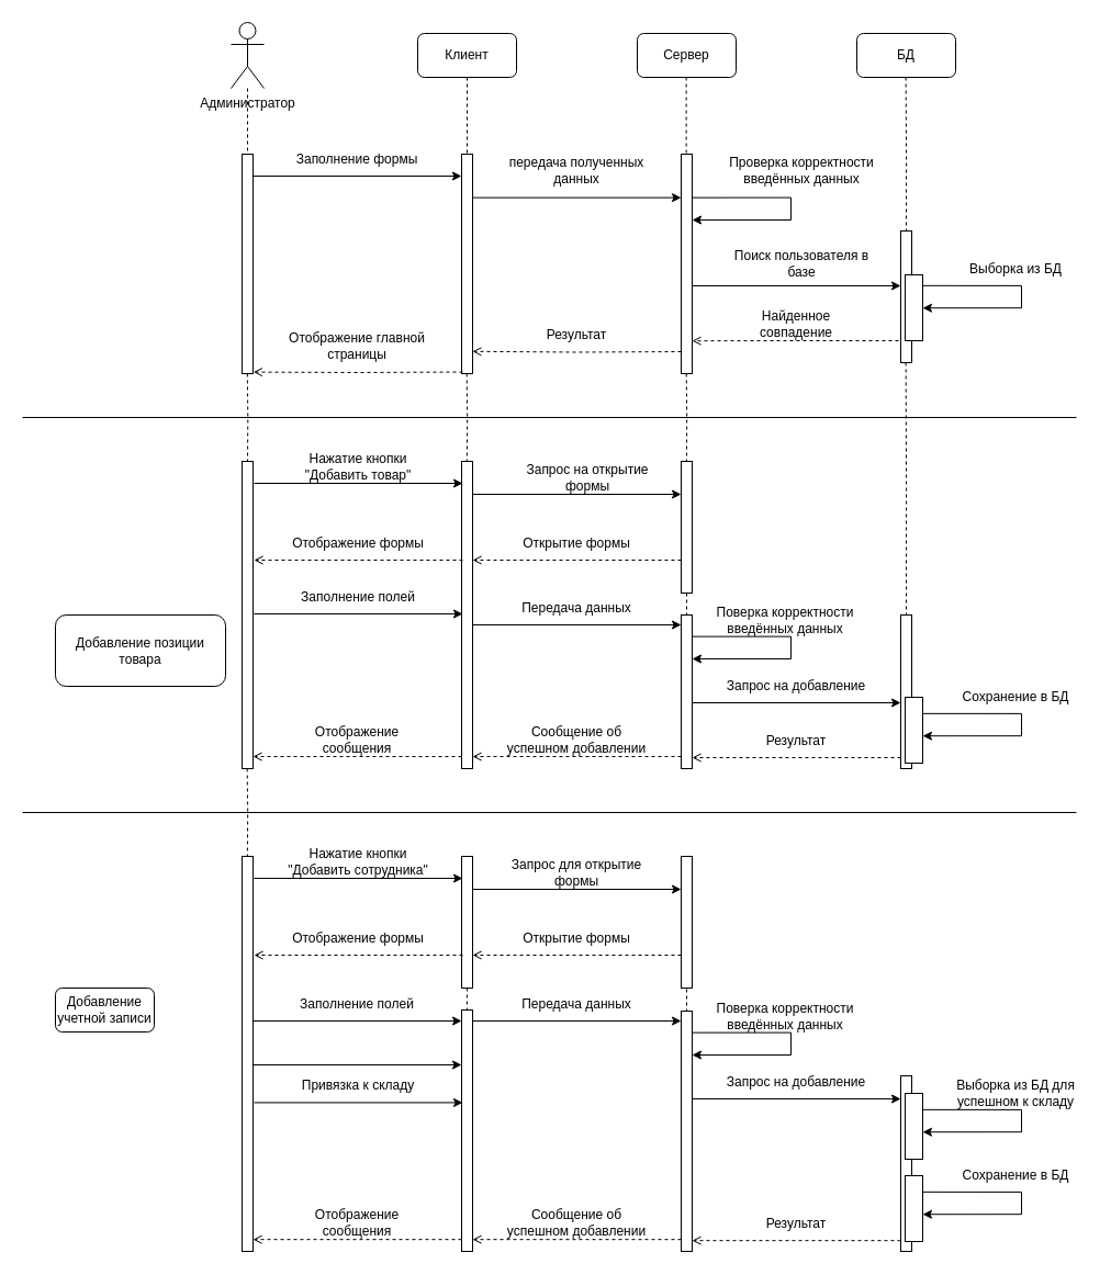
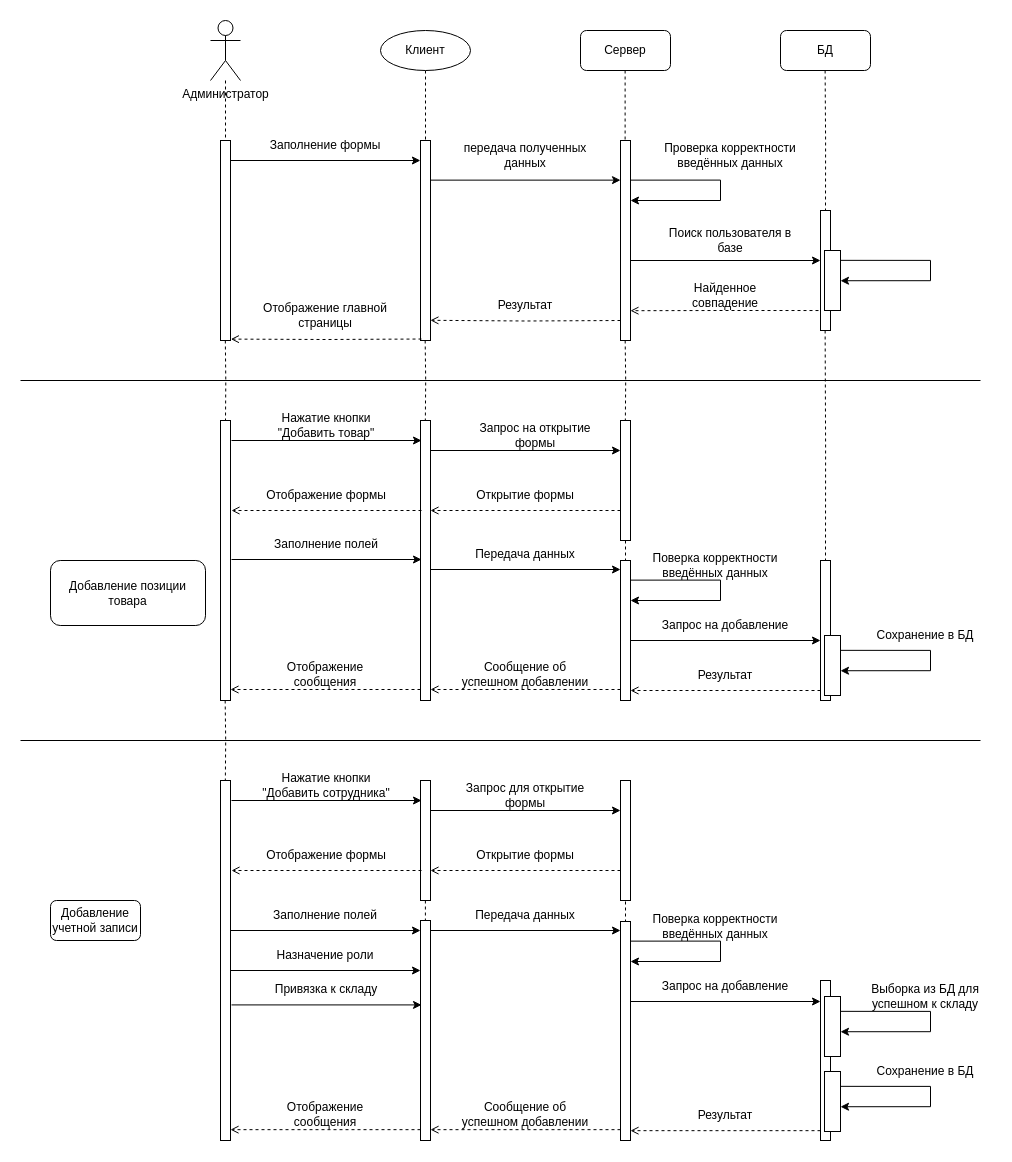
- <mxCell id="7" value="Клиент" style="rounded=1;whiteSpace=wrap;html=1;" vertex="1" parent="1"><mxGeometry x="380" y="30" width="90" height="40" as="geometry" /></mxCell>
+ <mxCell id="7" value="Клиент" style="ellipse;whiteSpace=wrap;html=1;" vertex="1" parent="1"><mxGeometry x="380" y="30" width="90" height="40" as="geometry" /></mxCell>
- <mxCell id="27" value="Выборка из БД" style="text;html=1;strokeColor=none;fillColor=none;align=center;verticalAlign=middle;whiteSpace=wrap;rounded=0;" vertex="1" parent="1"><mxGeometry x="860" y="230" width="130" height="30" as="geometry" /></mxCell>
+ <mxCell id="85" value="Назначение роли" style="text;html=1;strokeColor=none;fillColor=none;align=center;verticalAlign=middle;whiteSpace=wrap;rounded=0;" vertex="1" parent="1"><mxGeometry x="260" y="940" width="130" height="30" as="geometry" /></mxCell>
